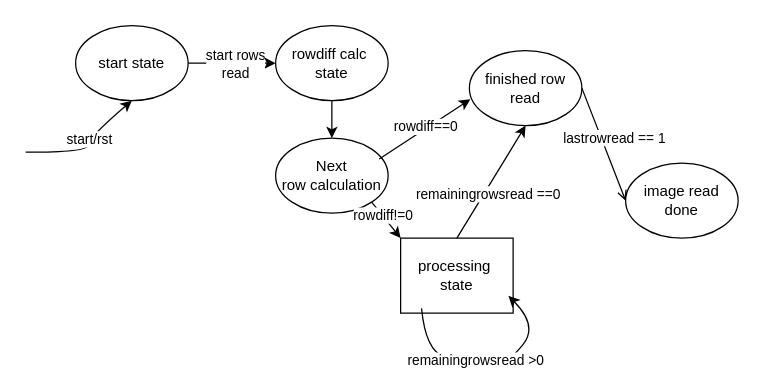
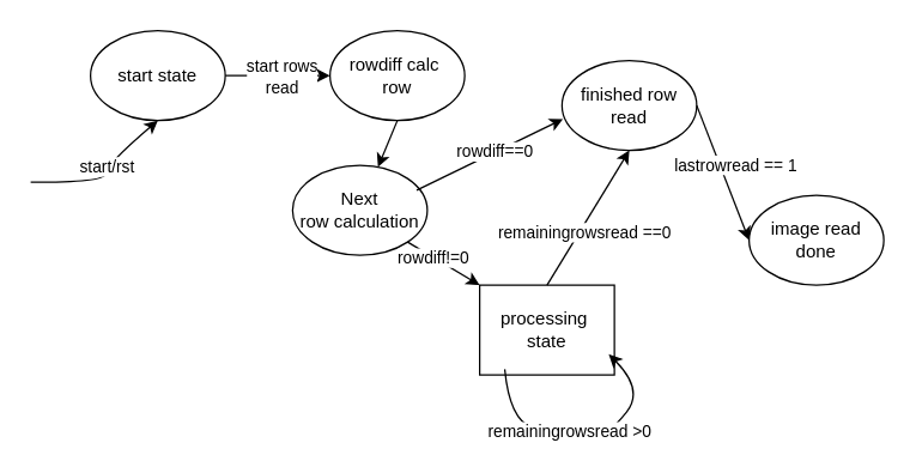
- <mxCell id="7" value="rowdiff calc&amp;nbsp;&lt;div&gt;state&lt;/div&gt;" style="ellipse;whiteSpace=wrap;html=1;" vertex="1" parent="1"><mxGeometry x="220" y="20" width="90" height="60" as="geometry" /></mxCell>
+ <mxCell id="7" value="rowdiff calc&amp;nbsp;&lt;div&gt;row&lt;/div&gt;" style="ellipse;whiteSpace=wrap;html=1;" vertex="1" parent="1"><mxGeometry x="220" y="20" width="90" height="60" as="geometry" /></mxCell>
- <mxCell id="8" value="Next&lt;div&gt;row calculation&lt;/div&gt;" style="ellipse;whiteSpace=wrap;html=1;" vertex="1" parent="1"><mxGeometry x="220" y="110" width="90" height="60" as="geometry" /></mxCell>
+ <mxCell id="8" value="Next&lt;div&gt;row calculation&lt;/div&gt;" style="ellipse;whiteSpace=wrap;html=1;" vertex="1" parent="1"><mxGeometry x="195" y="110" width="90" height="60" as="geometry" /></mxCell>
- <mxCell id="21" value="" style="endArrow=open;html=1;rounded=0;exitX=1;exitY=0.5;exitDx=0;exitDy=0;entryX=0;entryY=0.5;entryDx=0;entryDy=0;" edge="1" parent="1" source="10" target="20"><mxGeometry width="50" height="50" relative="1" as="geometry"><mxPoint x="480" y="150" as="sourcePoint" /><mxPoint x="530" y="100" as="targetPoint" /></mxGeometry></mxCell>
+ <mxCell id="21" value="" style="endArrow=classic;html=1;rounded=0;exitX=1;exitY=0.5;exitDx=0;exitDy=0;entryX=0;entryY=0.5;entryDx=0;entryDy=0;" edge="1" parent="1" source="10" target="20"><mxGeometry width="50" height="50" relative="1" as="geometry"><mxPoint x="480" y="150" as="sourcePoint" /><mxPoint x="530" y="100" as="targetPoint" /></mxGeometry></mxCell>
